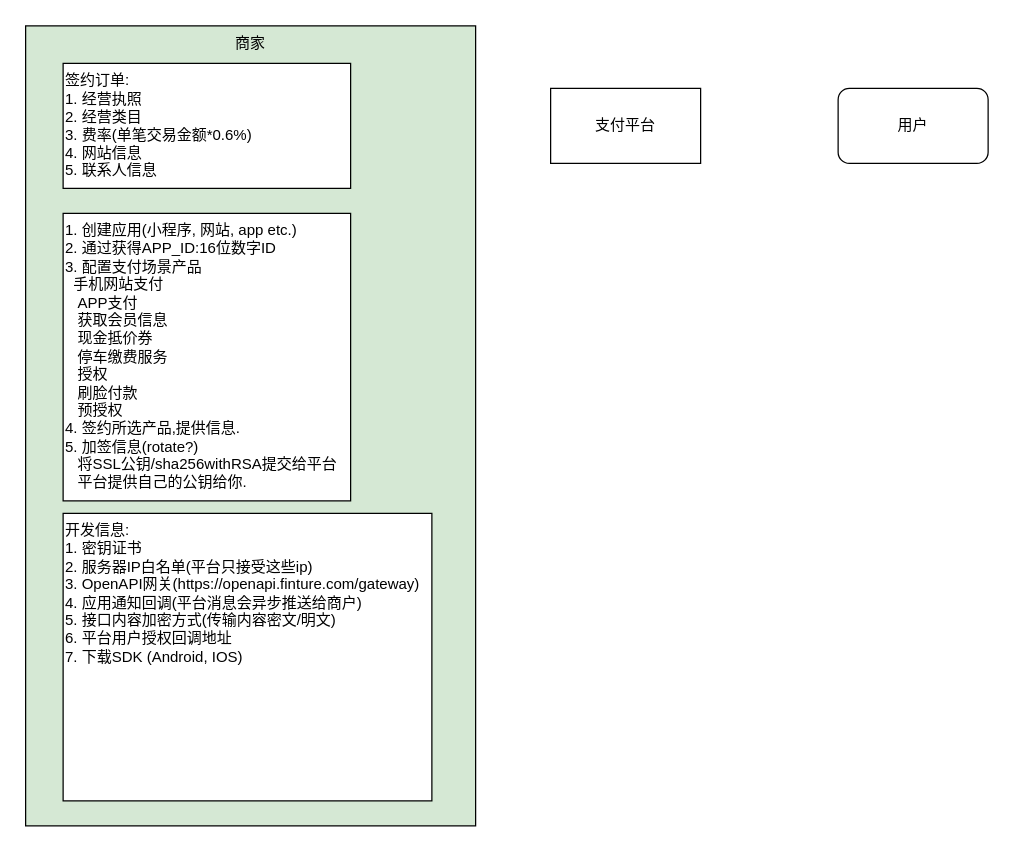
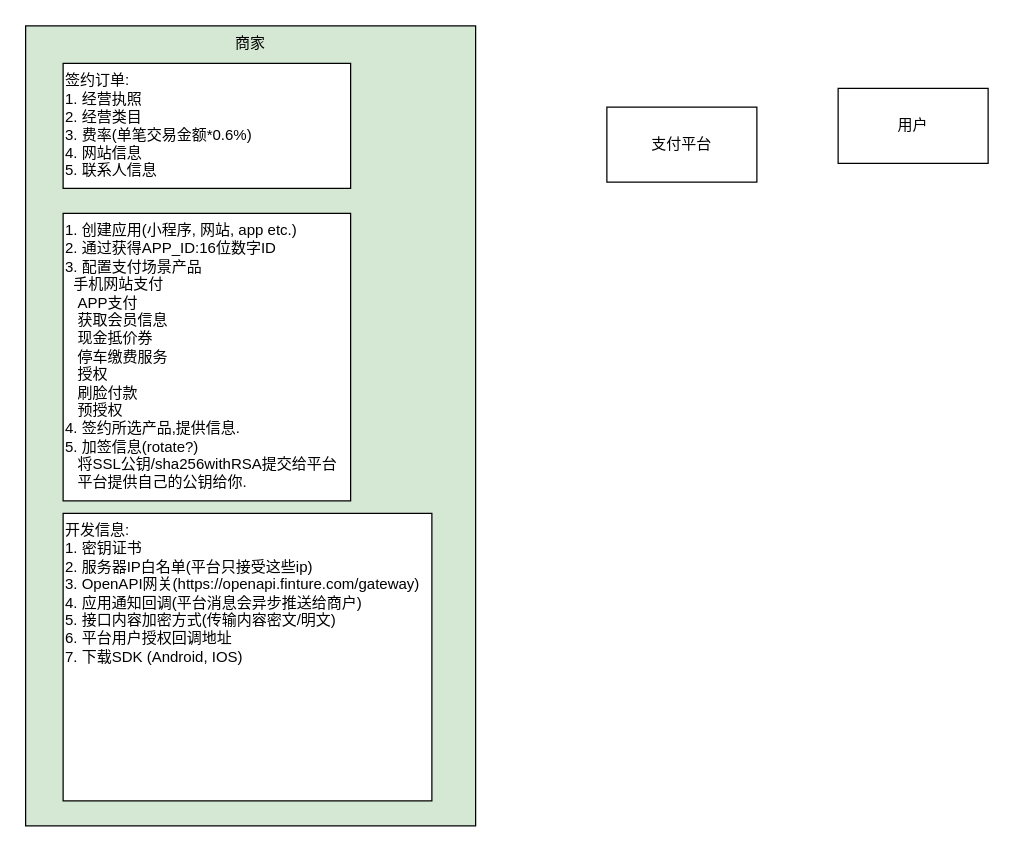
- <mxCell id="4" value="支付平台" style="rounded=0;whiteSpace=wrap;html=1;" parent="1" vertex="1"><mxGeometry x="440" y="70" width="120" height="60" as="geometry" /></mxCell>
+ <mxCell id="4" value="支付平台" style="rounded=0;whiteSpace=wrap;html=1;" parent="1" vertex="1"><mxGeometry x="485" y="85" width="120" height="60" as="geometry" /></mxCell>
- <mxCell id="3" value="用户" style="whiteSpace=wrap;html=1;rounded=1;" parent="1" vertex="1"><mxGeometry x="670" y="70" width="120" height="60" as="geometry" /></mxCell>
+ <mxCell id="3" value="用户" style="rounded=0;whiteSpace=wrap;html=1;" parent="1" vertex="1"><mxGeometry x="670" y="70" width="120" height="60" as="geometry" /></mxCell>
